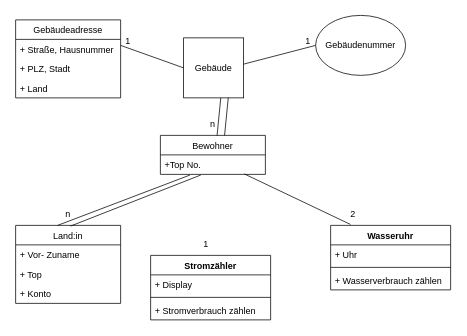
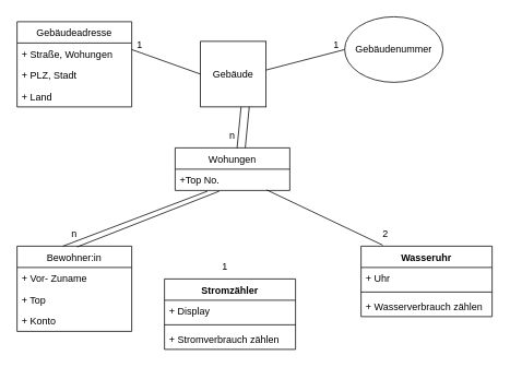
- <mxCell id="10" value="+ Straße, Hausnummer" style="text;strokeColor=none;fillColor=none;align=left;verticalAlign=top;spacingLeft=4;spacingRight=4;overflow=hidden;rotatable=0;points=[[0,0.5],[1,0.5]];portConstraint=eastwest;" vertex="1" parent="9"><mxGeometry y="26" width="140" height="26" as="geometry" /></mxCell>
+ <mxCell id="10" value="+ Straße, Wohungen" style="text;strokeColor=none;fillColor=none;align=left;verticalAlign=top;spacingLeft=4;spacingRight=4;overflow=hidden;rotatable=0;points=[[0,0.5],[1,0.5]];portConstraint=eastwest;" vertex="1" parent="9"><mxGeometry y="26" width="140" height="26" as="geometry" /></mxCell>
- <mxCell id="13" value="Bewohner" style="swimlane;fontStyle=0;childLayout=stackLayout;horizontal=1;startSize=26;fillColor=none;horizontalStack=0;resizeParent=1;resizeParentMax=0;resizeLast=0;collapsible=1;marginBottom=0;" vertex="1" parent="1"><mxGeometry x="213" y="180" width="140" height="52" as="geometry" /></mxCell>
+ <mxCell id="13" value="Wohungen" style="swimlane;fontStyle=0;childLayout=stackLayout;horizontal=1;startSize=26;fillColor=none;horizontalStack=0;resizeParent=1;resizeParentMax=0;resizeLast=0;collapsible=1;marginBottom=0;" vertex="1" parent="1"><mxGeometry x="213" y="180" width="140" height="52" as="geometry" /></mxCell>
- <mxCell id="17" value="Land:in" style="swimlane;fontStyle=0;childLayout=stackLayout;horizontal=1;startSize=26;fillColor=none;horizontalStack=0;resizeParent=1;resizeParentMax=0;resizeLast=0;collapsible=1;marginBottom=0;" vertex="1" parent="1"><mxGeometry x="20" y="300" width="140" height="104" as="geometry" /></mxCell>
+ <mxCell id="17" value="Bewohner:in" style="swimlane;fontStyle=0;childLayout=stackLayout;horizontal=1;startSize=26;fillColor=none;horizontalStack=0;resizeParent=1;resizeParentMax=0;resizeLast=0;collapsible=1;marginBottom=0;" vertex="1" parent="1"><mxGeometry x="20" y="300" width="140" height="104" as="geometry" /></mxCell>
